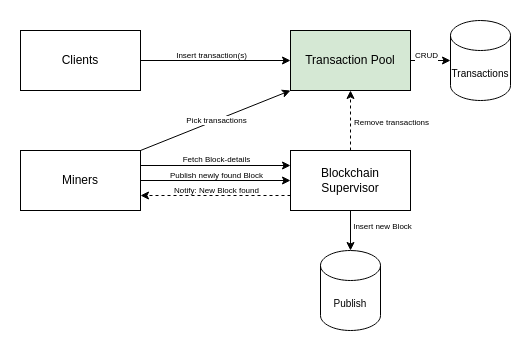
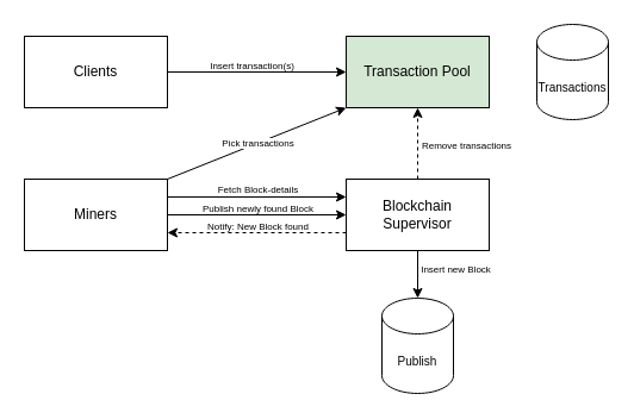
- <mxCell id="22" value="" style="endArrow=classic;html=1;exitX=1;exitY=0.5;exitDx=0;exitDy=0;entryX=0;entryY=0.5;entryDx=0;entryDy=0;entryPerimeter=0;" parent="1" source="2" target="21" edge="1"><mxGeometry width="50" height="50" relative="1" as="geometry"><mxPoint x="410" y="-20" as="sourcePoint" /><mxPoint x="460" y="-70" as="targetPoint" /></mxGeometry></mxCell>
- <mxCell id="23" value="&lt;font style=&quot;font-size: 8px&quot;&gt;CRUD&lt;/font&gt;" style="edgeLabel;html=1;align=center;verticalAlign=middle;resizable=0;points=[];" parent="22" vertex="1" connectable="0"><mxGeometry x="-0.385" y="1" relative="1" as="geometry"><mxPoint x="3" y="-6" as="offset" /></mxGeometry></mxCell>
